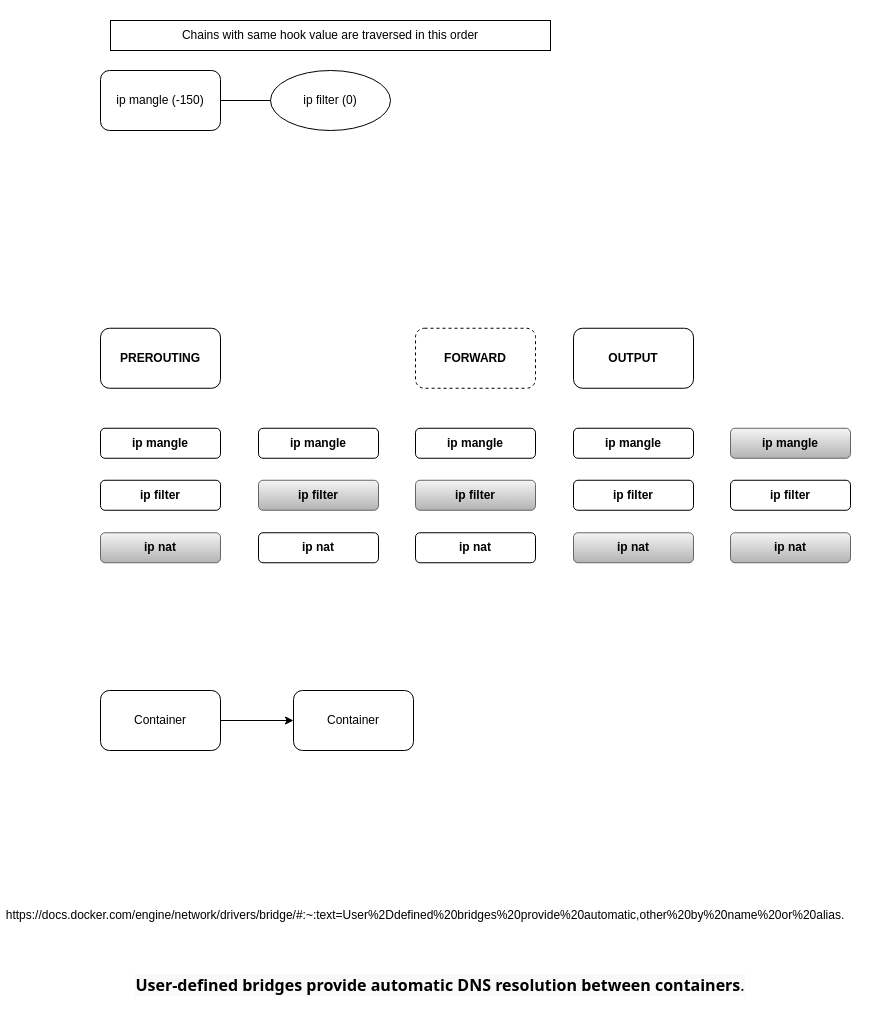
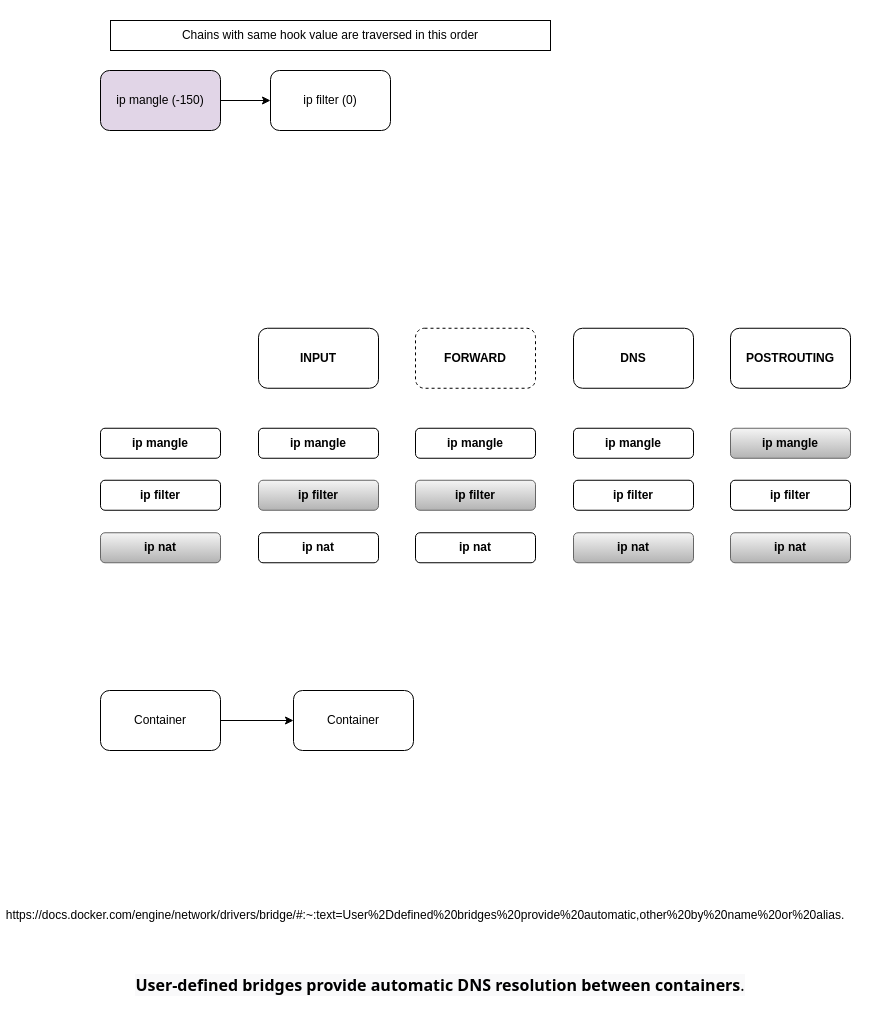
- <mxCell id="3" value="ip mangle (-150)" style="rounded=1;whiteSpace=wrap;html=1;" vertex="1" parent="1"><mxGeometry x="100" y="70" width="120" height="60" as="geometry" /></mxCell>
+ <mxCell id="3" value="ip mangle (-150)" style="rounded=1;whiteSpace=wrap;html=1;fillColor=#e1d5e7;" vertex="1" parent="1"><mxGeometry x="100" y="70" width="120" height="60" as="geometry" /></mxCell>
- <mxCell id="2" value="" style="edgeStyle=orthogonalEdgeStyle;rounded=0;orthogonalLoop=1;jettySize=auto;html=1;endArrow=none;" edge="1" parent="1" source="3" target="4"><mxGeometry relative="1" as="geometry" /></mxCell>
+ <mxCell id="2" value="" style="edgeStyle=orthogonalEdgeStyle;rounded=0;orthogonalLoop=1;jettySize=auto;html=1;" edge="1" parent="1" source="3" target="4"><mxGeometry relative="1" as="geometry" /></mxCell>
- <mxCell id="4" value="ip filter (0)" style="ellipse;whiteSpace=wrap;html=1;" vertex="1" parent="1"><mxGeometry x="270" y="70" width="120" height="60" as="geometry" /></mxCell>
+ <mxCell id="4" value="ip filter (0)" style="rounded=1;whiteSpace=wrap;html=1;" vertex="1" parent="1"><mxGeometry x="270" y="70" width="120" height="60" as="geometry" /></mxCell>
- <mxCell id="10" value="&lt;b&gt;PREROUTING&lt;/b&gt;" style="rounded=1;whiteSpace=wrap;html=1;" vertex="1" parent="9"><mxGeometry width="120" height="60" as="geometry" /></mxCell>
+ <mxCell id="15" value="&lt;b&gt;INPUT&lt;/b&gt;" style="rounded=1;whiteSpace=wrap;html=1;" vertex="1" parent="14"><mxGeometry width="120" height="60" as="geometry" /></mxCell>
+ <mxCell id="30" value="&lt;b&gt;POSTROUTING&lt;/b&gt;" style="rounded=1;whiteSpace=wrap;html=1;" vertex="1" parent="29"><mxGeometry width="120" height="60" as="geometry" /></mxCell>
- <mxCell id="25" value="&lt;b&gt;OUTPUT&lt;/b&gt;" style="rounded=1;whiteSpace=wrap;html=1;" vertex="1" parent="24"><mxGeometry width="120" height="60" as="geometry" /></mxCell>
+ <mxCell id="25" value="&lt;b&gt;DNS&lt;/b&gt;" style="rounded=1;whiteSpace=wrap;html=1;" vertex="1" parent="24"><mxGeometry width="120" height="60" as="geometry" /></mxCell>
